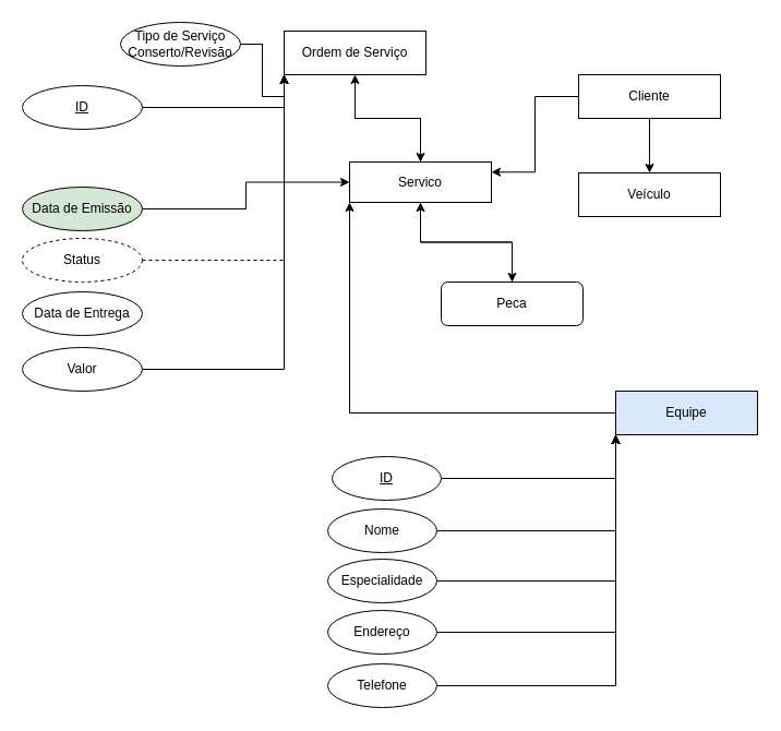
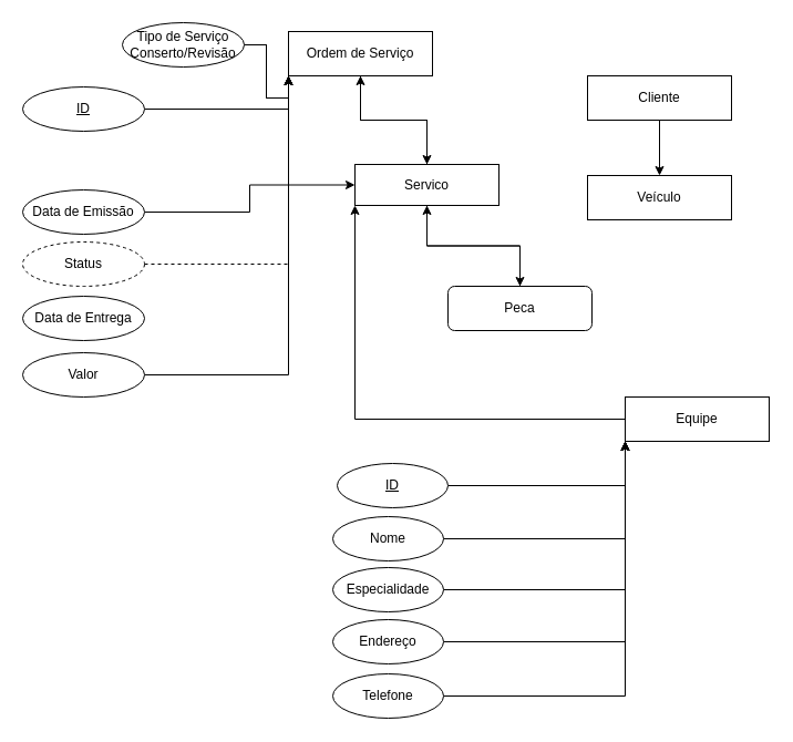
- <mxCell id="14" style="edgeStyle=orthogonalEdgeStyle;rounded=0;orthogonalLoop=1;jettySize=auto;html=1;entryX=1;entryY=0.25;entryDx=0;entryDy=0;" parent="1" source="16" target="22" edge="1"><mxGeometry relative="1" as="geometry" /></mxCell>
- <mxCell id="12" value="Data de Emissão" style="ellipse;whiteSpace=wrap;html=1;fillColor=#d5e8d4;" parent="1" vertex="1"><mxGeometry x="20" y="171" width="110" height="40" as="geometry" /></mxCell>
+ <mxCell id="12" value="Data de Emissão" style="ellipse;whiteSpace=wrap;html=1;" parent="1" vertex="1"><mxGeometry x="20" y="171" width="110" height="40" as="geometry" /></mxCell>
- <mxCell id="24" value="Equipe" style="whiteSpace=wrap;html=1;align=center;fillColor=#dae8fc;" parent="1" vertex="1"><mxGeometry x="564" y="358" width="130" height="40" as="geometry" /></mxCell>
+ <mxCell id="24" value="Equipe" style="whiteSpace=wrap;html=1;align=center;" parent="1" vertex="1"><mxGeometry x="564" y="358" width="130" height="40" as="geometry" /></mxCell>
